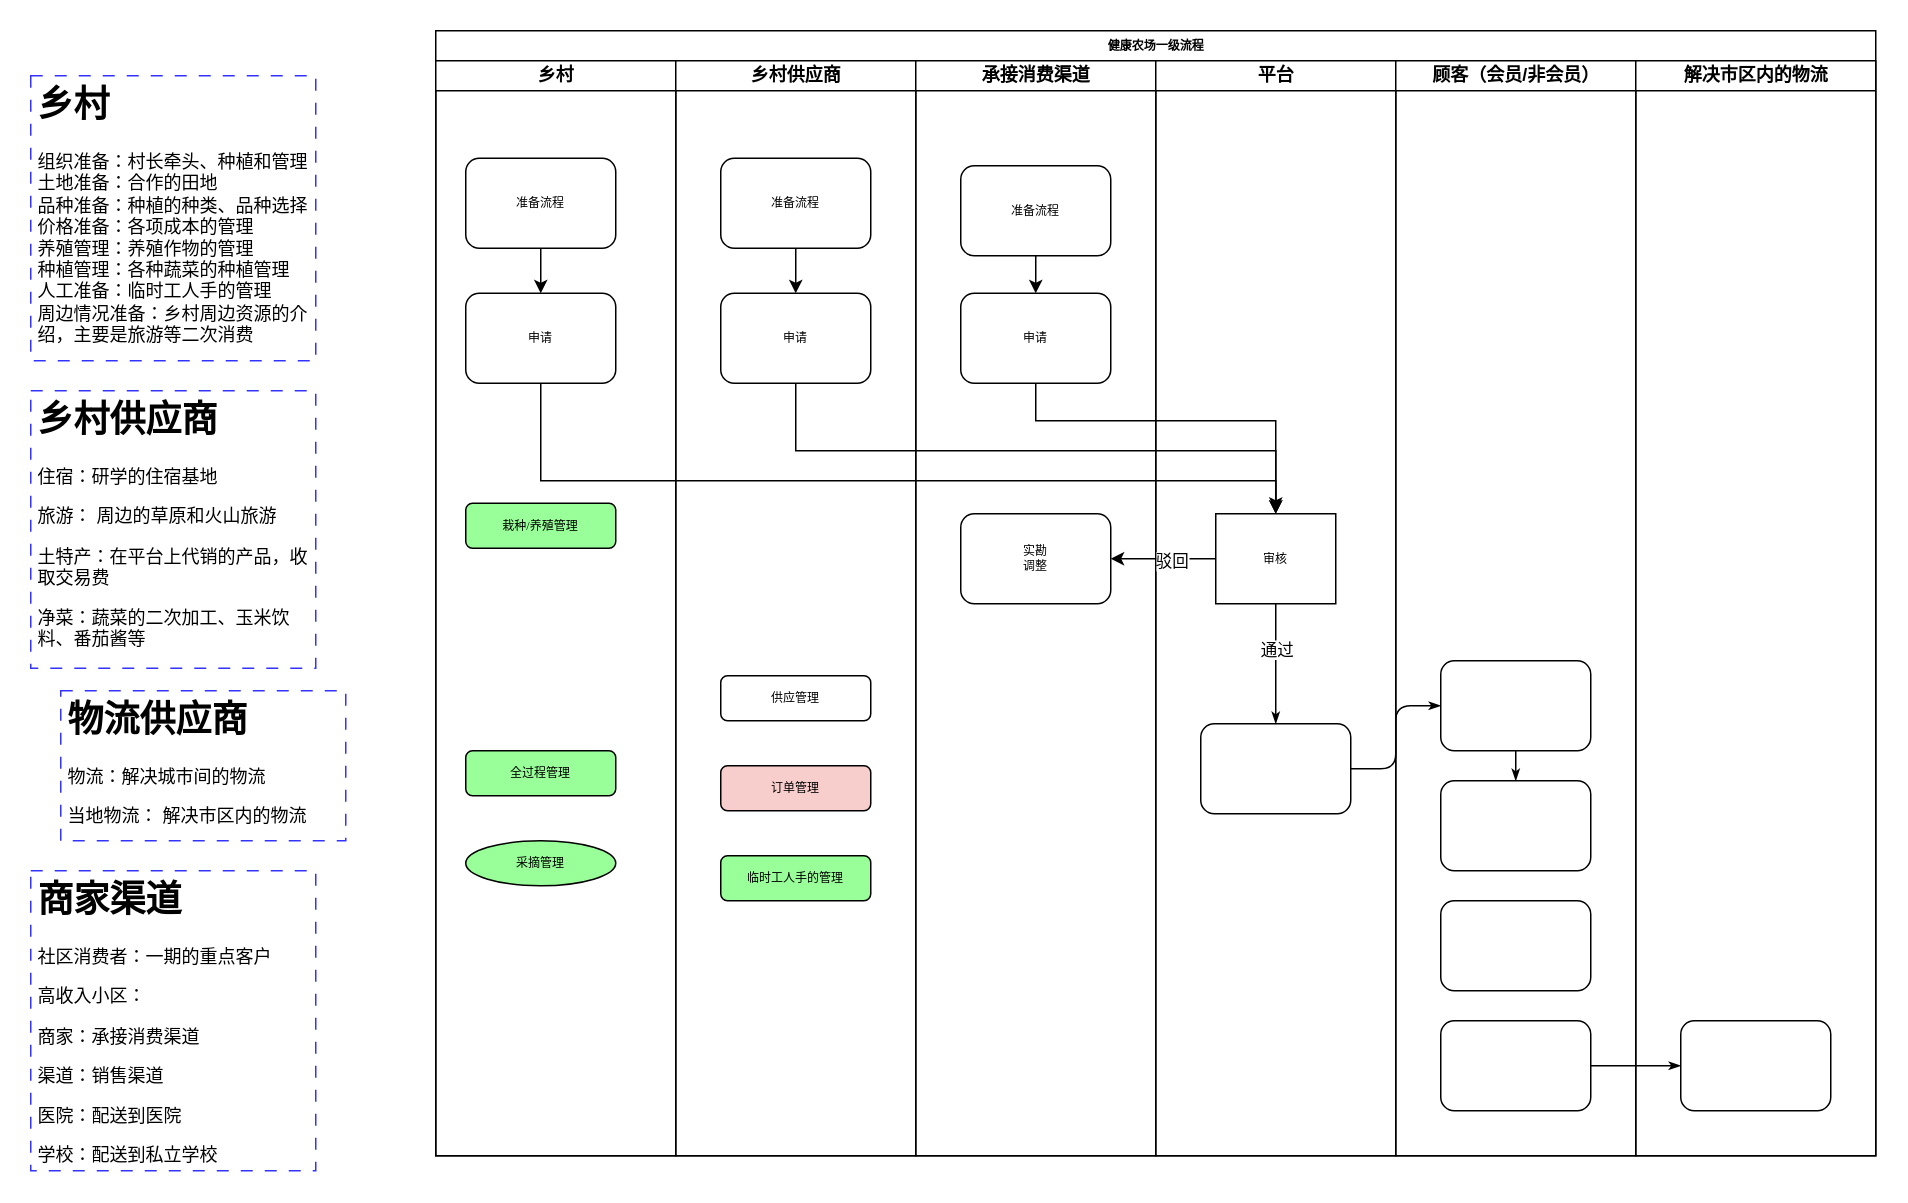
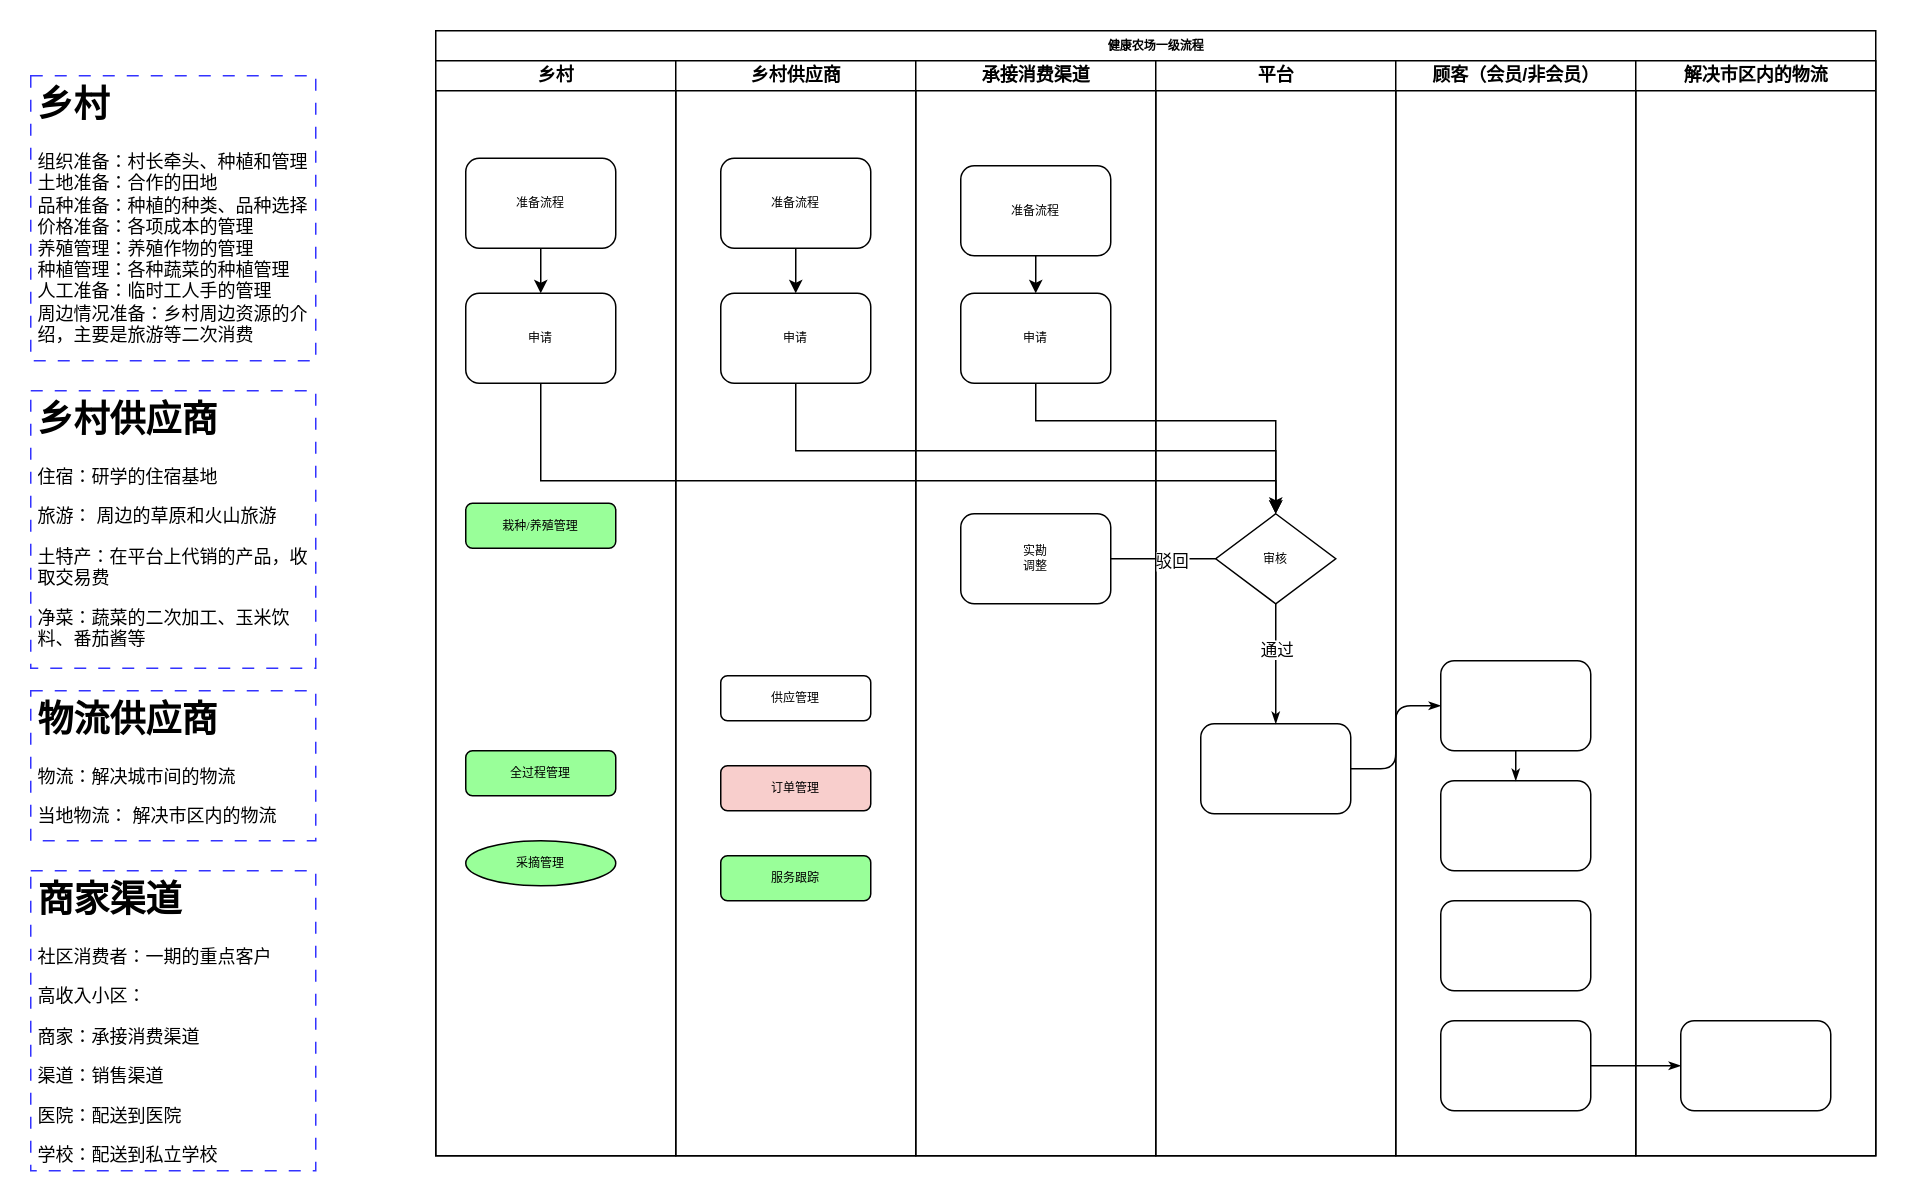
- <mxCell id="38" value="" style="edgeStyle=orthogonalEdgeStyle;rounded=0;orthogonalLoop=1;jettySize=auto;html=1;" edge="1" parent="2" source="26" target="24"><mxGeometry relative="1" as="geometry"><Array as="points"><mxPoint x="470" y="352" /><mxPoint x="470" y="352" /></Array></mxGeometry></mxCell>
+ <mxCell id="38" value="" style="edgeStyle=orthogonalEdgeStyle;rounded=0;orthogonalLoop=1;jettySize=auto;html=1;endArrow=none;" edge="1" parent="2" source="26" target="24"><mxGeometry relative="1" as="geometry"><Array as="points"><mxPoint x="470" y="352" /><mxPoint x="470" y="352" /></Array></mxGeometry></mxCell>
- <mxCell id="26" value="审核" style="whiteSpace=wrap;html=1;shadow=0;labelBackgroundColor=none;strokeWidth=1;fontFamily=Verdana;fontSize=8;align=center;rounded=0;" parent="25" vertex="1"><mxGeometry x="40" y="302" width="80" height="60" as="geometry" /></mxCell>
+ <mxCell id="26" value="审核" style="rhombus;whiteSpace=wrap;html=1;rounded=0;shadow=0;labelBackgroundColor=none;strokeWidth=1;fontFamily=Verdana;fontSize=8;align=center;" parent="25" vertex="1"><mxGeometry x="40" y="302" width="80" height="60" as="geometry" /></mxCell>
- <mxCell id="44" value="&lt;h1&gt;物流供应商&lt;/h1&gt;&lt;p&gt;物流：解决城市间的物流&lt;/p&gt;&lt;p&gt;当地物流： 解决市区内的物流&lt;/p&gt;&lt;p&gt;&lt;br&gt;&lt;/p&gt;" style="text;html=1;strokeColor=#3333FF;fillColor=none;spacing=5;spacingTop=-20;whiteSpace=wrap;overflow=hidden;rounded=0;dashed=1;dashPattern=8 8;" vertex="1" parent="1"><mxGeometry x="40" y="460" width="190" height="100" as="geometry" /></mxCell>
+ <mxCell id="44" value="&lt;h1&gt;物流供应商&lt;/h1&gt;&lt;p&gt;物流：解决城市间的物流&lt;/p&gt;&lt;p&gt;当地物流： 解决市区内的物流&lt;/p&gt;&lt;p&gt;&lt;br&gt;&lt;/p&gt;" style="text;html=1;strokeColor=#3333FF;fillColor=none;spacing=5;spacingTop=-20;whiteSpace=wrap;overflow=hidden;rounded=0;dashed=1;dashPattern=8 8;" vertex="1" parent="1"><mxGeometry x="20" y="460" width="190" height="100" as="geometry" /></mxCell>
- <mxCell id="18" value="临时工人手的管理" style="rounded=1;whiteSpace=wrap;html=1;shadow=0;labelBackgroundColor=none;strokeWidth=1;fontFamily=Verdana;fontSize=8;align=center;fillColor=#99FF99;" vertex="1" parent="12"><mxGeometry x="30" y="530" width="100" height="30" as="geometry" /></mxCell>
+ <mxCell id="18" value="服务跟踪" style="rounded=1;whiteSpace=wrap;html=1;shadow=0;labelBackgroundColor=none;strokeWidth=1;fontFamily=Verdana;fontSize=8;align=center;fillColor=#99FF99;" vertex="1" parent="12"><mxGeometry x="30" y="530" width="100" height="30" as="geometry" /></mxCell>
